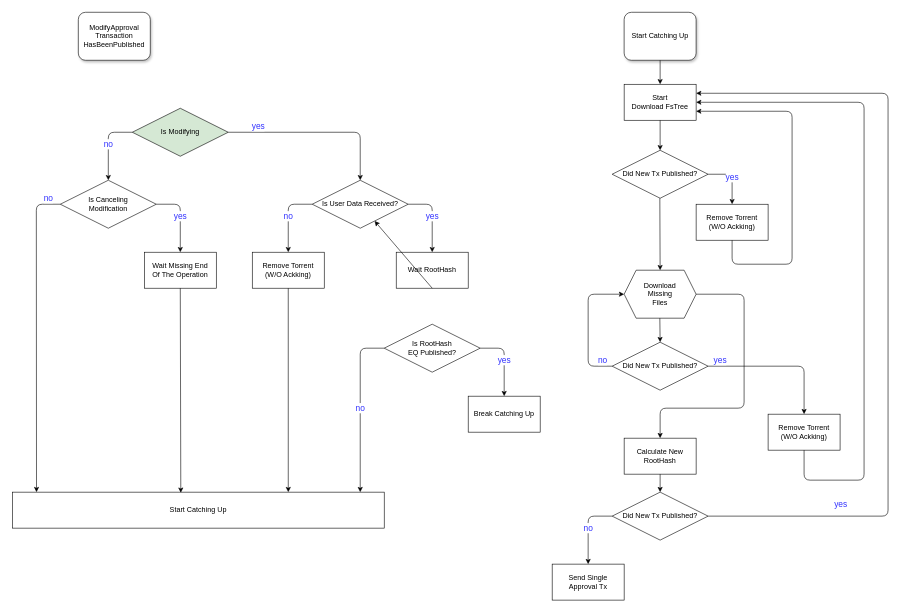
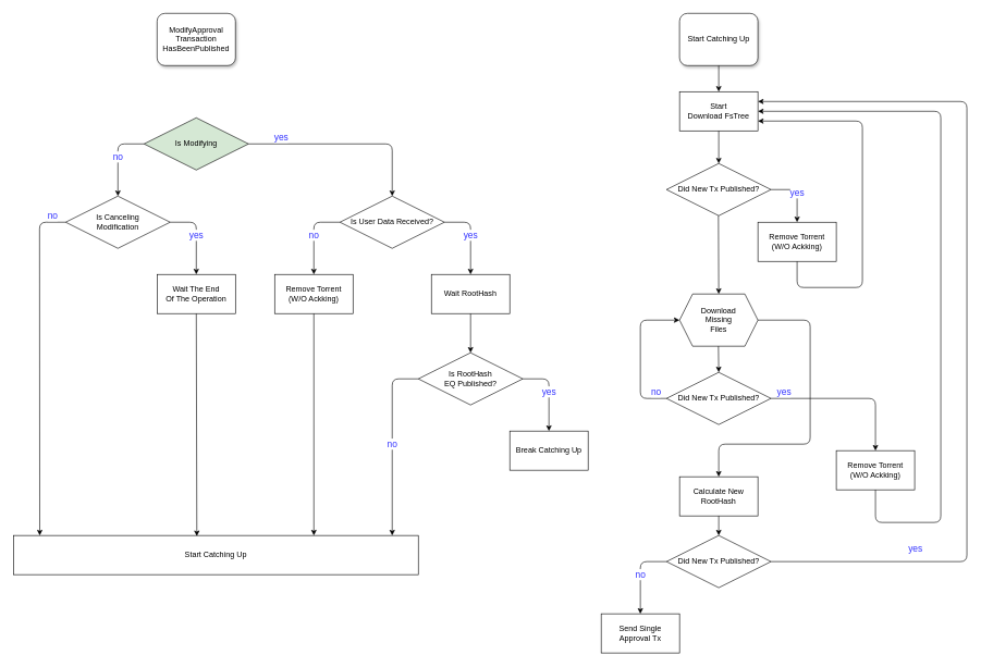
- <mxCell id="2" value="ModifyApproval&lt;br&gt;Transaction&lt;br&gt;HasBeenPublished" style="rounded=1;whiteSpace=wrap;html=1;glass=0;shadow=1;" parent="1" vertex="1"><mxGeometry x="130" y="20" width="120" height="80" as="geometry" /></mxCell>
+ <mxCell id="2" value="ModifyApproval&lt;br&gt;Transaction&lt;br&gt;HasBeenPublished" style="rounded=1;whiteSpace=wrap;html=1;glass=0;shadow=1;" parent="1" vertex="1"><mxGeometry x="240" y="20" width="120" height="80" as="geometry" /></mxCell>
- <mxCell id="20" value="" style="endArrow=classic;html=1;exitX=0.5;exitY=1;exitDx=0;exitDy=0;" edge="1" parent="1" source="16" target="11"><mxGeometry width="50" height="50" relative="1" as="geometry"><mxPoint x="490" y="490" as="sourcePoint" /><mxPoint x="490" y="590" as="targetPoint" /></mxGeometry></mxCell>
+ <mxCell id="20" value="" style="endArrow=classic;html=1;exitX=0.5;exitY=1;exitDx=0;exitDy=0;entryX=0.5;entryY=0;entryDx=0;entryDy=0;" edge="1" parent="1" source="16" target="17"><mxGeometry width="50" height="50" relative="1" as="geometry"><mxPoint x="490" y="490" as="sourcePoint" /><mxPoint x="490" y="590" as="targetPoint" /></mxGeometry></mxCell>
- <mxCell id="3" value="Wait Missing End&lt;br&gt;Of The Operation" style="rounded=0;whiteSpace=wrap;html=1;shadow=0;glass=0;sketch=0;" parent="1" vertex="1"><mxGeometry x="240" y="420" width="120" height="60" as="geometry" /></mxCell>
+ <mxCell id="3" value="Wait The End&lt;br&gt;Of The Operation" style="rounded=0;whiteSpace=wrap;html=1;shadow=0;glass=0;sketch=0;" parent="1" vertex="1"><mxGeometry x="240" y="420" width="120" height="60" as="geometry" /></mxCell>
